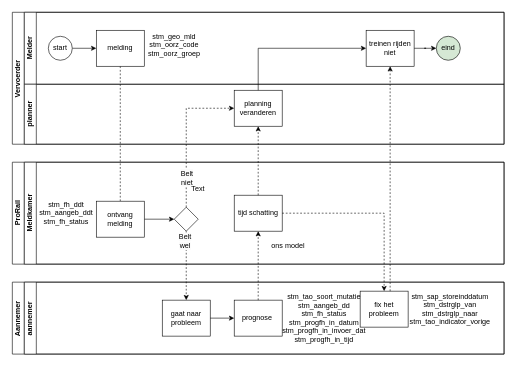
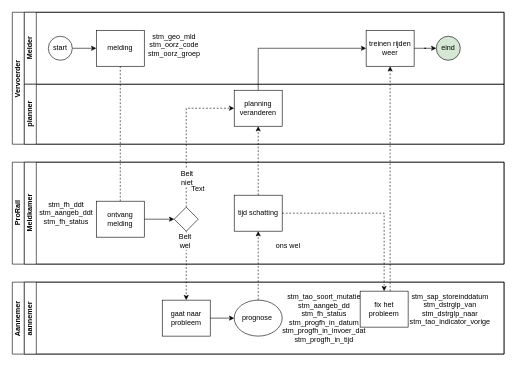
- <mxCell id="10" value="treinen rijden niet" style="rounded=0;whiteSpace=wrap;html=1;fontFamily=Helvetica;fontSize=12;fontColor=#000000;align=center;" vertex="1" parent="4"><mxGeometry x="570" y="30" width="80" height="60" as="geometry" /></mxCell>
+ <mxCell id="10" value="treinen rijden weer" style="rounded=0;whiteSpace=wrap;html=1;fontFamily=Helvetica;fontSize=12;fontColor=#000000;align=center;" vertex="1" parent="4"><mxGeometry x="570" y="30" width="80" height="60" as="geometry" /></mxCell>
- <mxCell id="21" value="ons model" style="text;html=1;align=center;verticalAlign=middle;whiteSpace=wrap;rounded=0;" vertex="1" parent="16"><mxGeometry x="410" y="125" width="60" height="30" as="geometry" /></mxCell>
+ <mxCell id="21" value="ons wel" style="text;html=1;align=center;verticalAlign=middle;whiteSpace=wrap;rounded=0;" vertex="1" parent="16"><mxGeometry x="410" y="125" width="60" height="30" as="geometry" /></mxCell>
- <mxCell id="27" value="prognose&amp;nbsp;" style="rounded=0;whiteSpace=wrap;html=1;fontFamily=Helvetica;fontSize=12;fontColor=#000000;align=center;" vertex="1" parent="24"><mxGeometry x="350" y="30" width="80" height="60" as="geometry" /></mxCell>
+ <mxCell id="27" value="prognose&amp;nbsp;" style="ellipse;whiteSpace=wrap;html=1;fontFamily=Helvetica;fontSize=12;fontColor=#000000;align=center;" vertex="1" parent="24"><mxGeometry x="350" y="30" width="80" height="60" as="geometry" /></mxCell>
